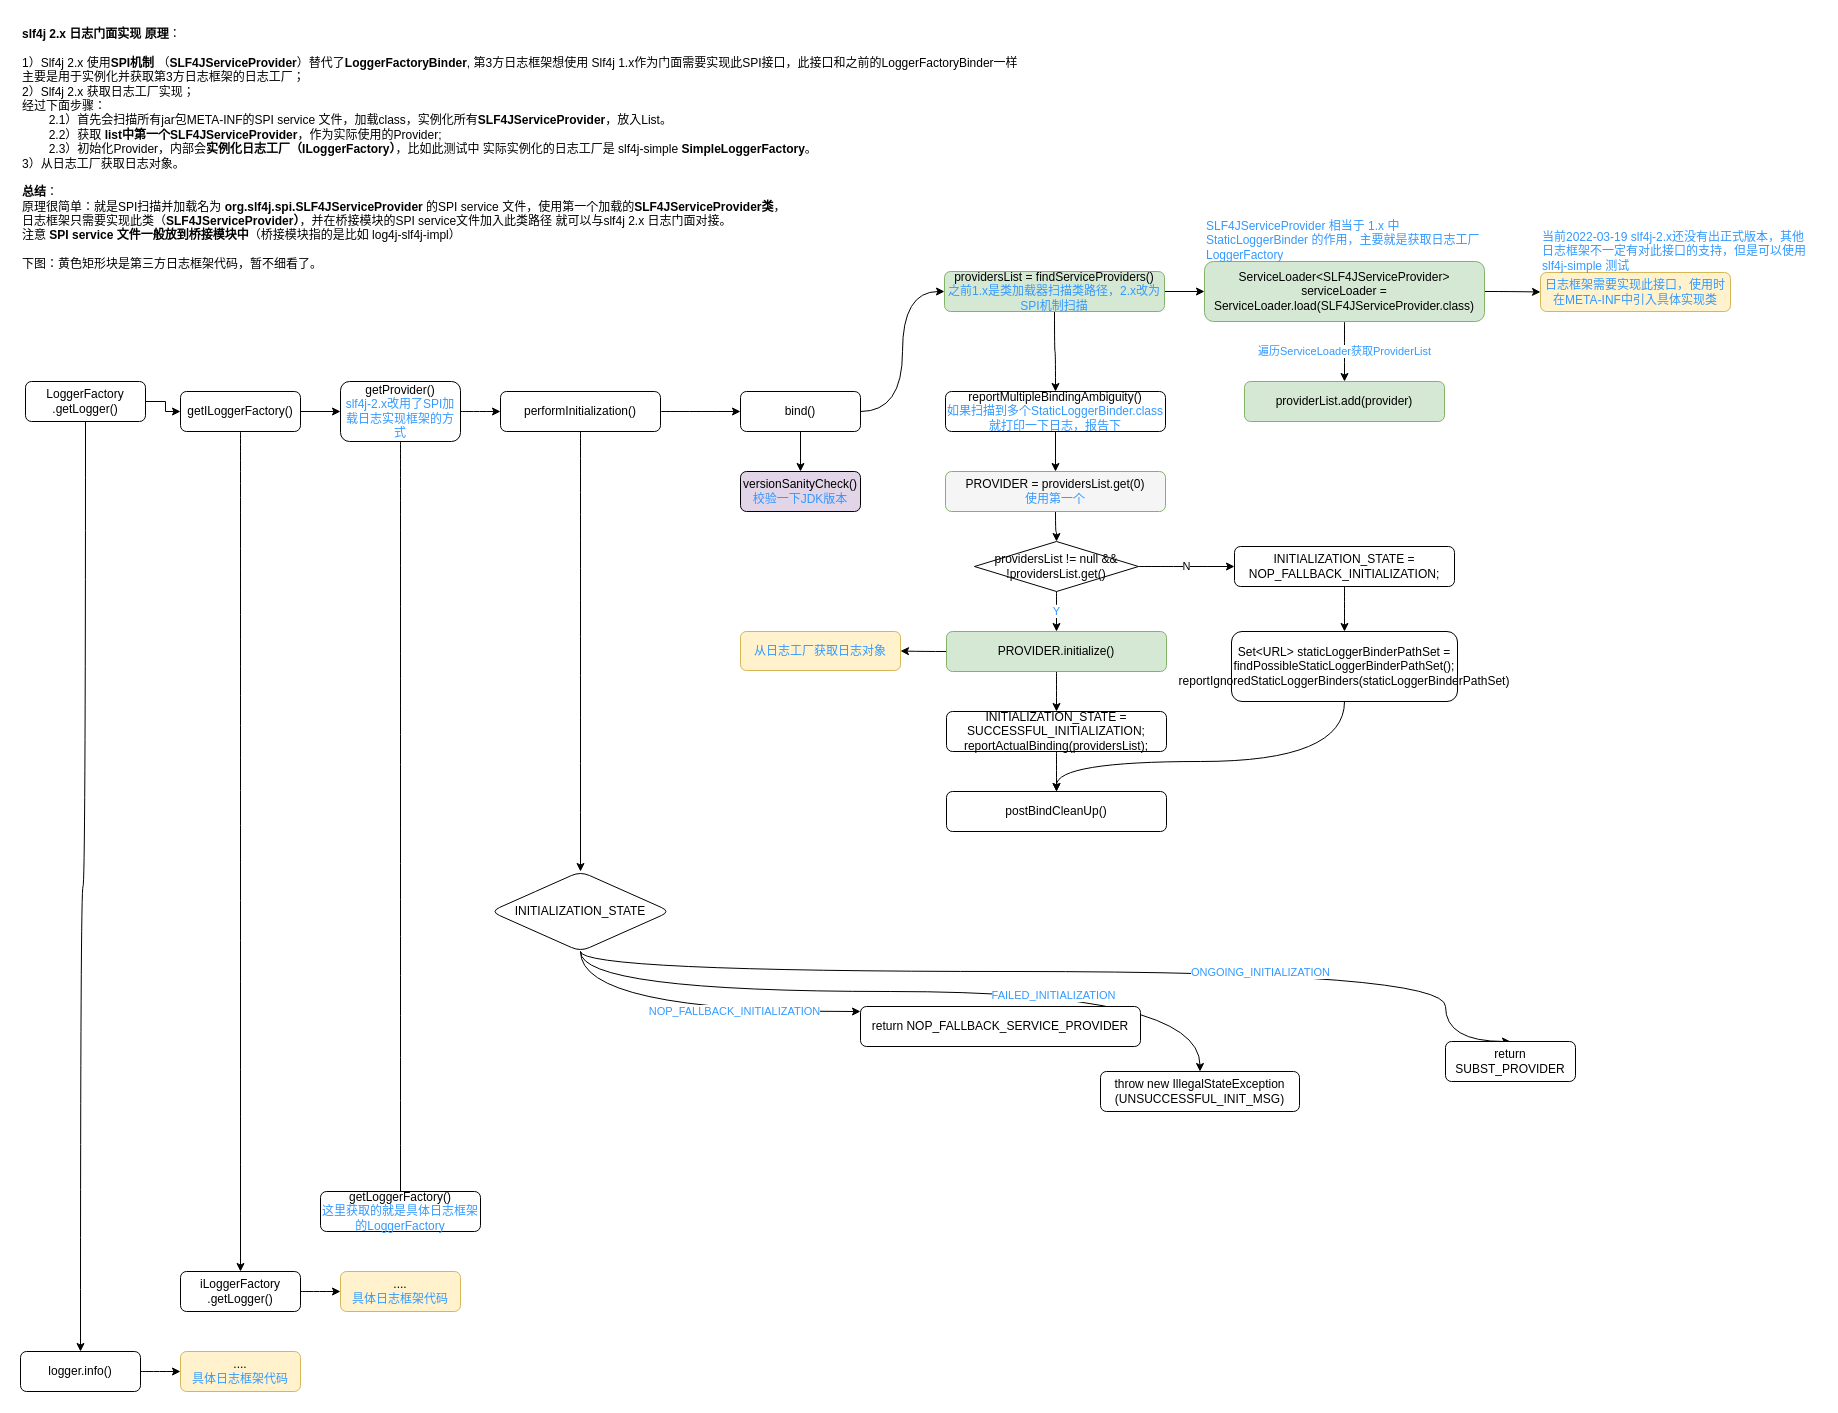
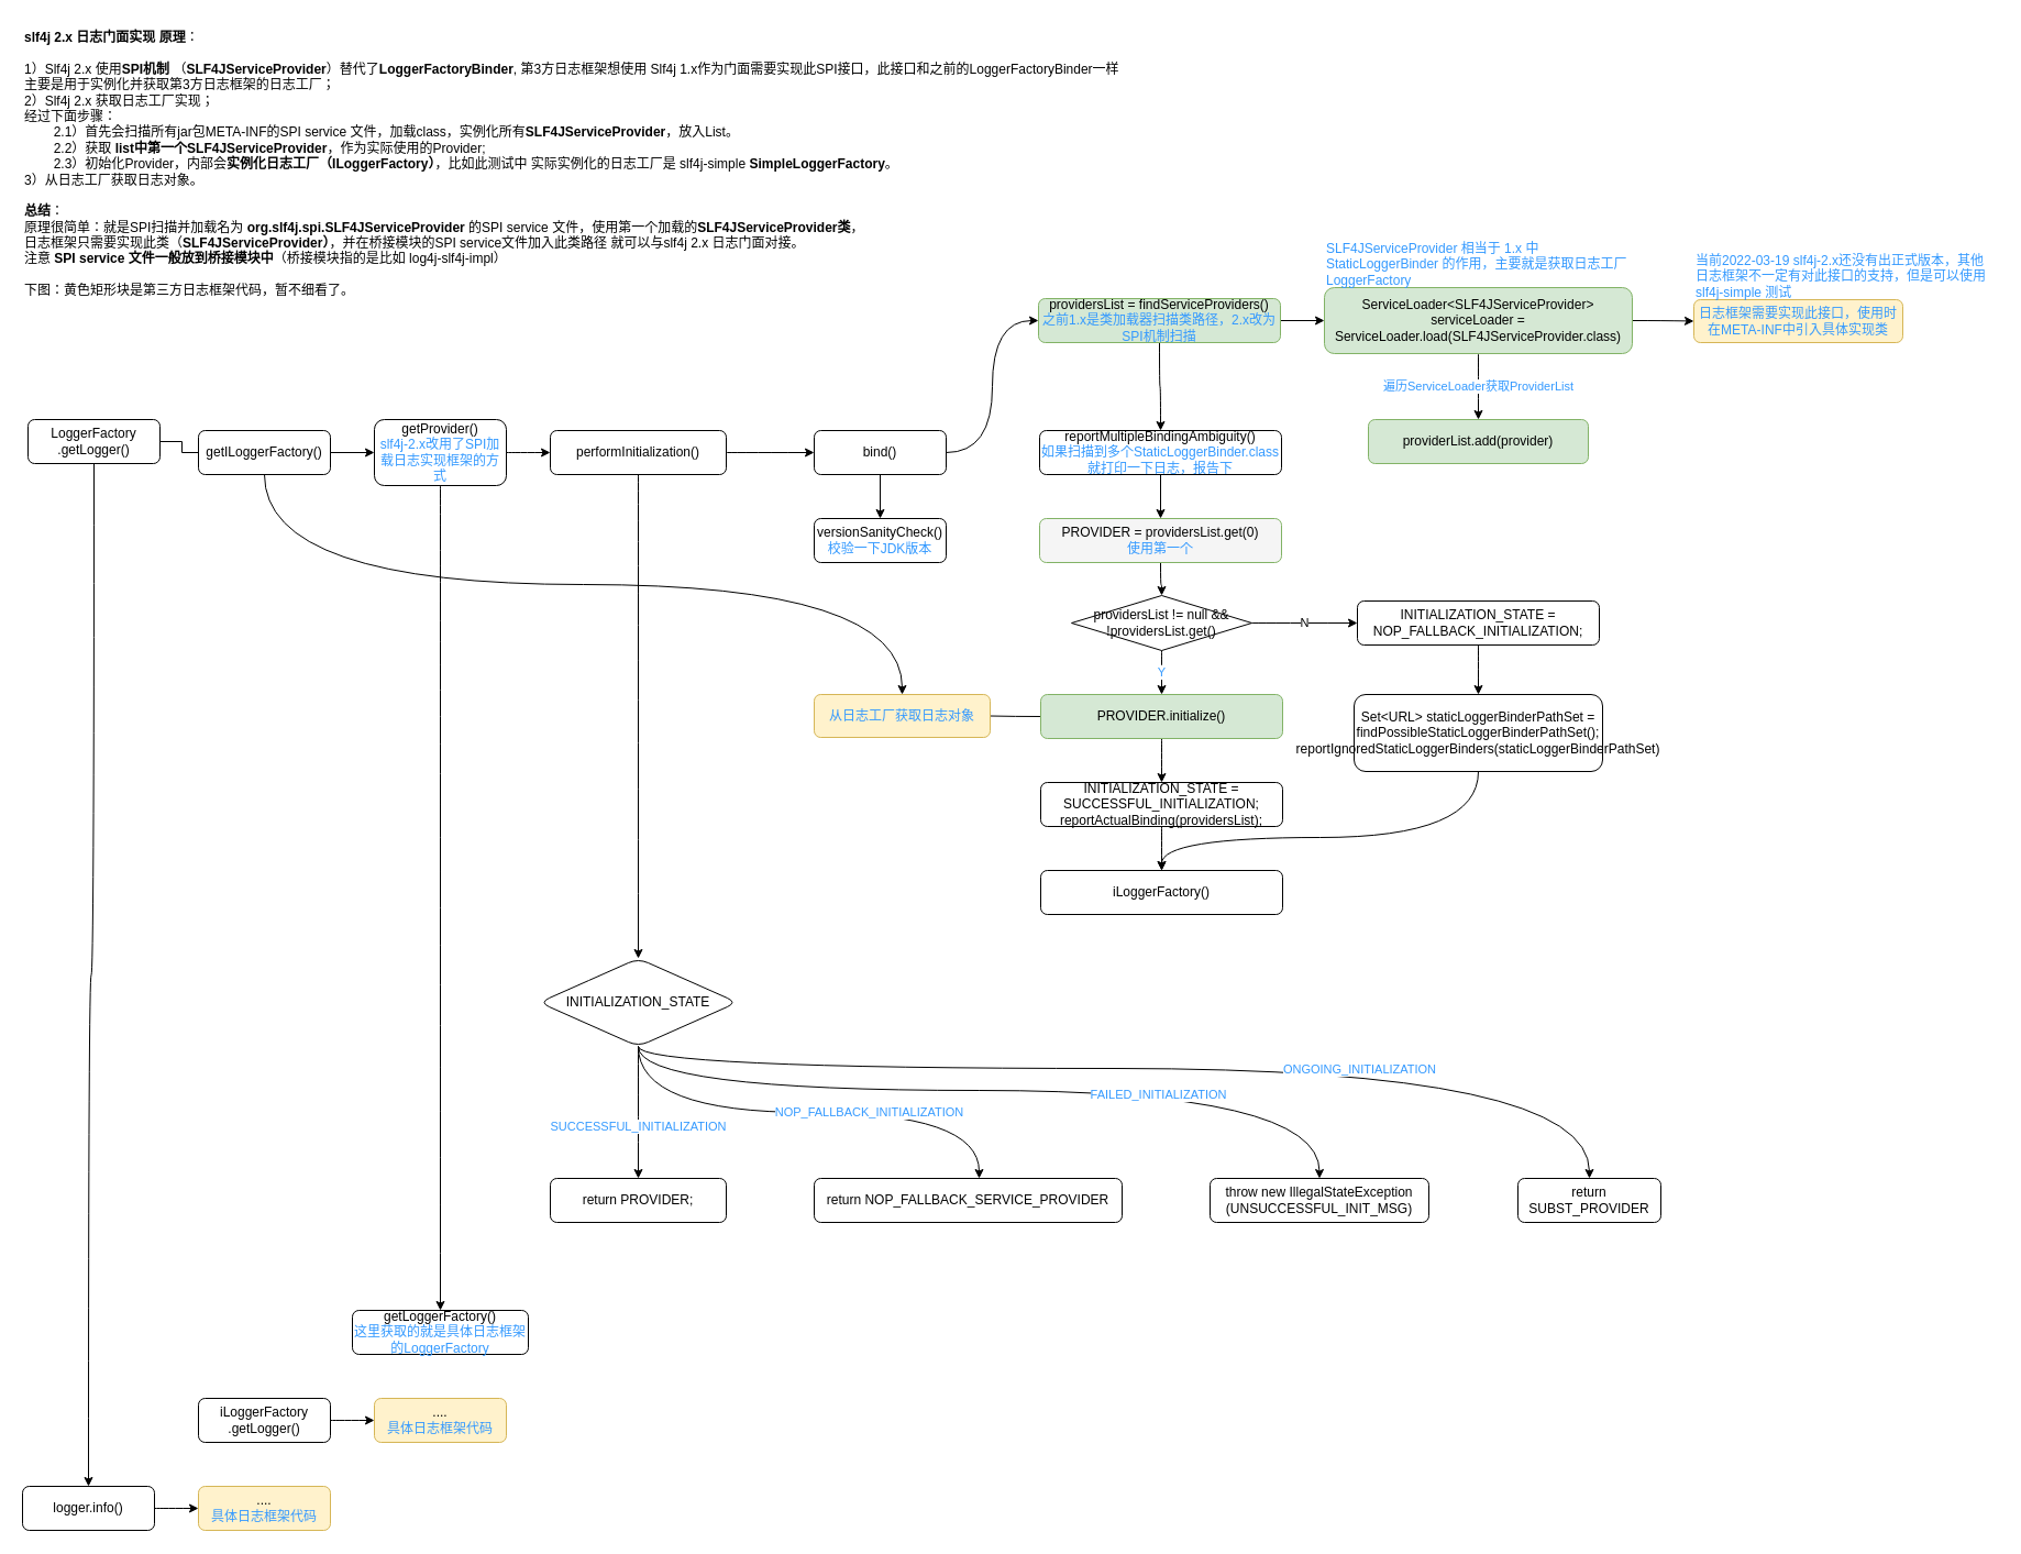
- <mxCell id="2" value="" style="edgeStyle=orthogonalEdgeStyle;rounded=0;orthogonalLoop=1;jettySize=auto;html=1;" parent="1" source="4" target="7" edge="1"><mxGeometry relative="1" as="geometry" /></mxCell>
+ <mxCell id="2" value="" style="edgeStyle=orthogonalEdgeStyle;rounded=0;orthogonalLoop=1;jettySize=auto;html=1;endArrow=none;" parent="1" source="4" target="7" edge="1"><mxGeometry relative="1" as="geometry" /></mxCell>
- <mxCell id="35" value="versionSanityCheck()&lt;br&gt;&lt;font color=&quot;#3399ff&quot;&gt;校验一下JDK版本&lt;/font&gt;" style="rounded=1;whiteSpace=wrap;html=1;fillColor=#e1d5e7;" parent="1" vertex="1"><mxGeometry x="740" y="471" width="120" height="40" as="geometry" /></mxCell>
+ <mxCell id="35" value="versionSanityCheck()&lt;br&gt;&lt;font color=&quot;#3399ff&quot;&gt;校验一下JDK版本&lt;/font&gt;" style="rounded=1;whiteSpace=wrap;html=1;" parent="1" vertex="1"><mxGeometry x="740" y="471" width="120" height="40" as="geometry" /></mxCell>
- <mxCell id="33" value="" style="edgeStyle=orthogonalEdgeStyle;curved=1;orthogonalLoop=1;jettySize=auto;html=1;fontColor=#3399FF;strokeColor=#000000;" edge="1" parent="1" source="34" target="63"><mxGeometry relative="1" as="geometry" /></mxCell>
+ <mxCell id="33" value="" style="edgeStyle=orthogonalEdgeStyle;curved=1;orthogonalLoop=1;jettySize=auto;html=1;fontColor=#3399FF;strokeColor=#000000;endArrow=none;" edge="1" parent="1" source="34" target="63"><mxGeometry relative="1" as="geometry" /></mxCell>
- <mxCell id="57" value="postBindCleanUp()" style="rounded=1;whiteSpace=wrap;html=1;" parent="1" vertex="1"><mxGeometry x="946" y="791" width="220" height="40" as="geometry" /></mxCell>
+ <mxCell id="57" value="iLoggerFactory()" style="rounded=1;whiteSpace=wrap;html=1;" parent="1" vertex="1"><mxGeometry x="946" y="791" width="220" height="40" as="geometry" /></mxCell>
- <mxCell id="6" style="edgeStyle=orthogonalEdgeStyle;curved=1;orthogonalLoop=1;jettySize=auto;html=1;exitX=0.5;exitY=1;exitDx=0;exitDy=0;fontColor=#3399FF;entryX=0.5;entryY=0;entryDx=0;entryDy=0;" parent="1" source="7" target="43" edge="1"><mxGeometry relative="1" as="geometry"><mxPoint x="240" y="1351" as="targetPoint" /></mxGeometry></mxCell>
+ <mxCell id="6" style="edgeStyle=orthogonalEdgeStyle;curved=1;orthogonalLoop=1;jettySize=auto;html=1;exitX=0.5;exitY=1;exitDx=0;exitDy=0;fontColor=#3399FF;" parent="1" source="7" target="63" edge="1"><mxGeometry relative="1" as="geometry"><mxPoint x="240" y="1351" as="targetPoint" /></mxGeometry></mxCell>
+ <mxCell id="12" value="SUCCESSFUL_INITIALIZATION" style="edgeStyle=orthogonalEdgeStyle;curved=1;orthogonalLoop=1;jettySize=auto;html=1;exitX=0.5;exitY=1;exitDx=0;exitDy=0;entryX=0.5;entryY=0;entryDx=0;entryDy=0;fontColor=#3399FF;" parent="1" source="18" target="36" edge="1"><mxGeometry x="0.218" relative="1" as="geometry"><mxPoint as="offset" /></mxGeometry></mxCell>
- <mxCell id="37" value="return&amp;nbsp;NOP_FALLBACK_SERVICE_PROVIDER" style="rounded=1;whiteSpace=wrap;html=1;" parent="1" vertex="1"><mxGeometry x="860" y="1006" width="280" height="40" as="geometry" /></mxCell>
+ <mxCell id="37" value="return&amp;nbsp;NOP_FALLBACK_SERVICE_PROVIDER" style="rounded=1;whiteSpace=wrap;html=1;" parent="1" vertex="1"><mxGeometry x="740" y="1071" width="280" height="40" as="geometry" /></mxCell>
- <mxCell id="39" value="return SUBST_PROVIDER" style="rounded=1;whiteSpace=wrap;html=1;" parent="1" vertex="1"><mxGeometry x="1445" y="1041" width="130" height="40" as="geometry" /></mxCell>
+ <mxCell id="39" value="return SUBST_PROVIDER" style="rounded=1;whiteSpace=wrap;html=1;" parent="1" vertex="1"><mxGeometry x="1380" y="1071" width="130" height="40" as="geometry" /></mxCell>
+ <mxCell id="36" value="return PROVIDER;" style="rounded=1;whiteSpace=wrap;html=1;" parent="1" vertex="1"><mxGeometry x="500" y="1071" width="160" height="40" as="geometry" /></mxCell>
- <mxCell id="9" style="edgeStyle=orthogonalEdgeStyle;curved=1;orthogonalLoop=1;jettySize=auto;html=1;exitX=0.5;exitY=1;exitDx=0;exitDy=0;entryX=0.5;entryY=0;entryDx=0;entryDy=0;fontColor=#3399FF;endArrow=none;" parent="1" source="11" target="44" edge="1"><mxGeometry relative="1" as="geometry" /></mxCell>
+ <mxCell id="9" style="edgeStyle=orthogonalEdgeStyle;curved=1;orthogonalLoop=1;jettySize=auto;html=1;exitX=0.5;exitY=1;exitDx=0;exitDy=0;entryX=0.5;entryY=0;entryDx=0;entryDy=0;fontColor=#3399FF;" parent="1" source="11" target="44" edge="1"><mxGeometry relative="1" as="geometry" /></mxCell>
